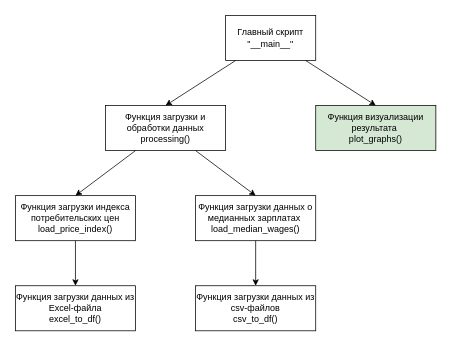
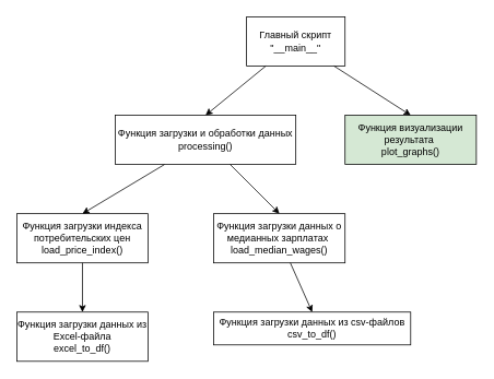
- <mxCell id="3" value="Функция загрузки и обработки данных&lt;div&gt;processing()&lt;/div&gt;" style="rounded=0;whiteSpace=wrap;html=1;" vertex="1" parent="1"><mxGeometry x="140" y="140" width="160" height="60" as="geometry" /></mxCell>
+ <mxCell id="3" value="Функция загрузки и обработки данных&lt;div&gt;processing()&lt;/div&gt;" style="rounded=0;whiteSpace=wrap;html=1;" vertex="1" parent="1"><mxGeometry x="140" y="140" width="220" height="60" as="geometry" /></mxCell>
- <mxCell id="8" value="Функция загрузки данных из csv-файлов&lt;br&gt;csv_to_df()" style="rounded=0;whiteSpace=wrap;html=1;" vertex="1" parent="1"><mxGeometry x="260" y="380" width="160" height="60" as="geometry" /></mxCell>
+ <mxCell id="8" value="Функция загрузки данных из csv-файлов&lt;br&gt;csv_to_df()" style="rounded=0;whiteSpace=wrap;html=1;" vertex="1" parent="1"><mxGeometry x="260" y="380" width="240" height="40" as="geometry" /></mxCell>
